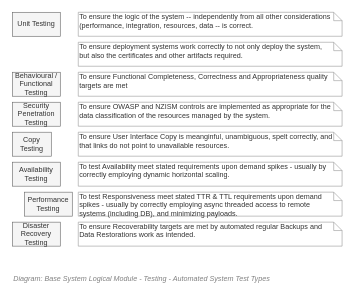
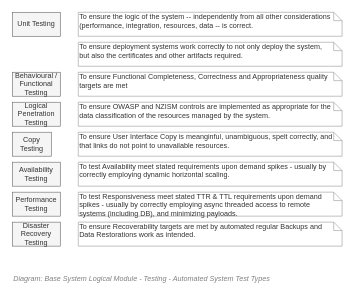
- <mxCell id="5" value="Security Penetration Testing" style="rounded=0;whiteSpace=wrap;html=1;strokeColor=#666666;strokeWidth=1;fillColor=#f5f5f5;fontSize=12;fontColor=#333333;align=center;" vertex="1" parent="1"><mxGeometry x="20" y="170" width="80" height="40" as="geometry" /></mxCell>
+ <mxCell id="5" value="Logical Penetration Testing" style="rounded=0;whiteSpace=wrap;html=1;strokeColor=#666666;strokeWidth=1;fillColor=#f5f5f5;fontSize=12;fontColor=#333333;align=center;" vertex="1" parent="1"><mxGeometry x="20" y="170" width="80" height="40" as="geometry" /></mxCell>
- <mxCell id="6" value="Performance Testing" style="rounded=0;whiteSpace=wrap;html=1;strokeColor=#666666;strokeWidth=1;fillColor=#f5f5f5;fontSize=12;fontColor=#333333;align=center;" vertex="1" parent="1"><mxGeometry x="40" y="320" width="80" height="40" as="geometry" /></mxCell>
+ <mxCell id="6" value="Performance Testing" style="rounded=0;whiteSpace=wrap;html=1;strokeColor=#666666;strokeWidth=1;fillColor=#f5f5f5;fontSize=12;fontColor=#333333;align=center;" vertex="1" parent="1"><mxGeometry x="20" y="320" width="80" height="40" as="geometry" /></mxCell>
